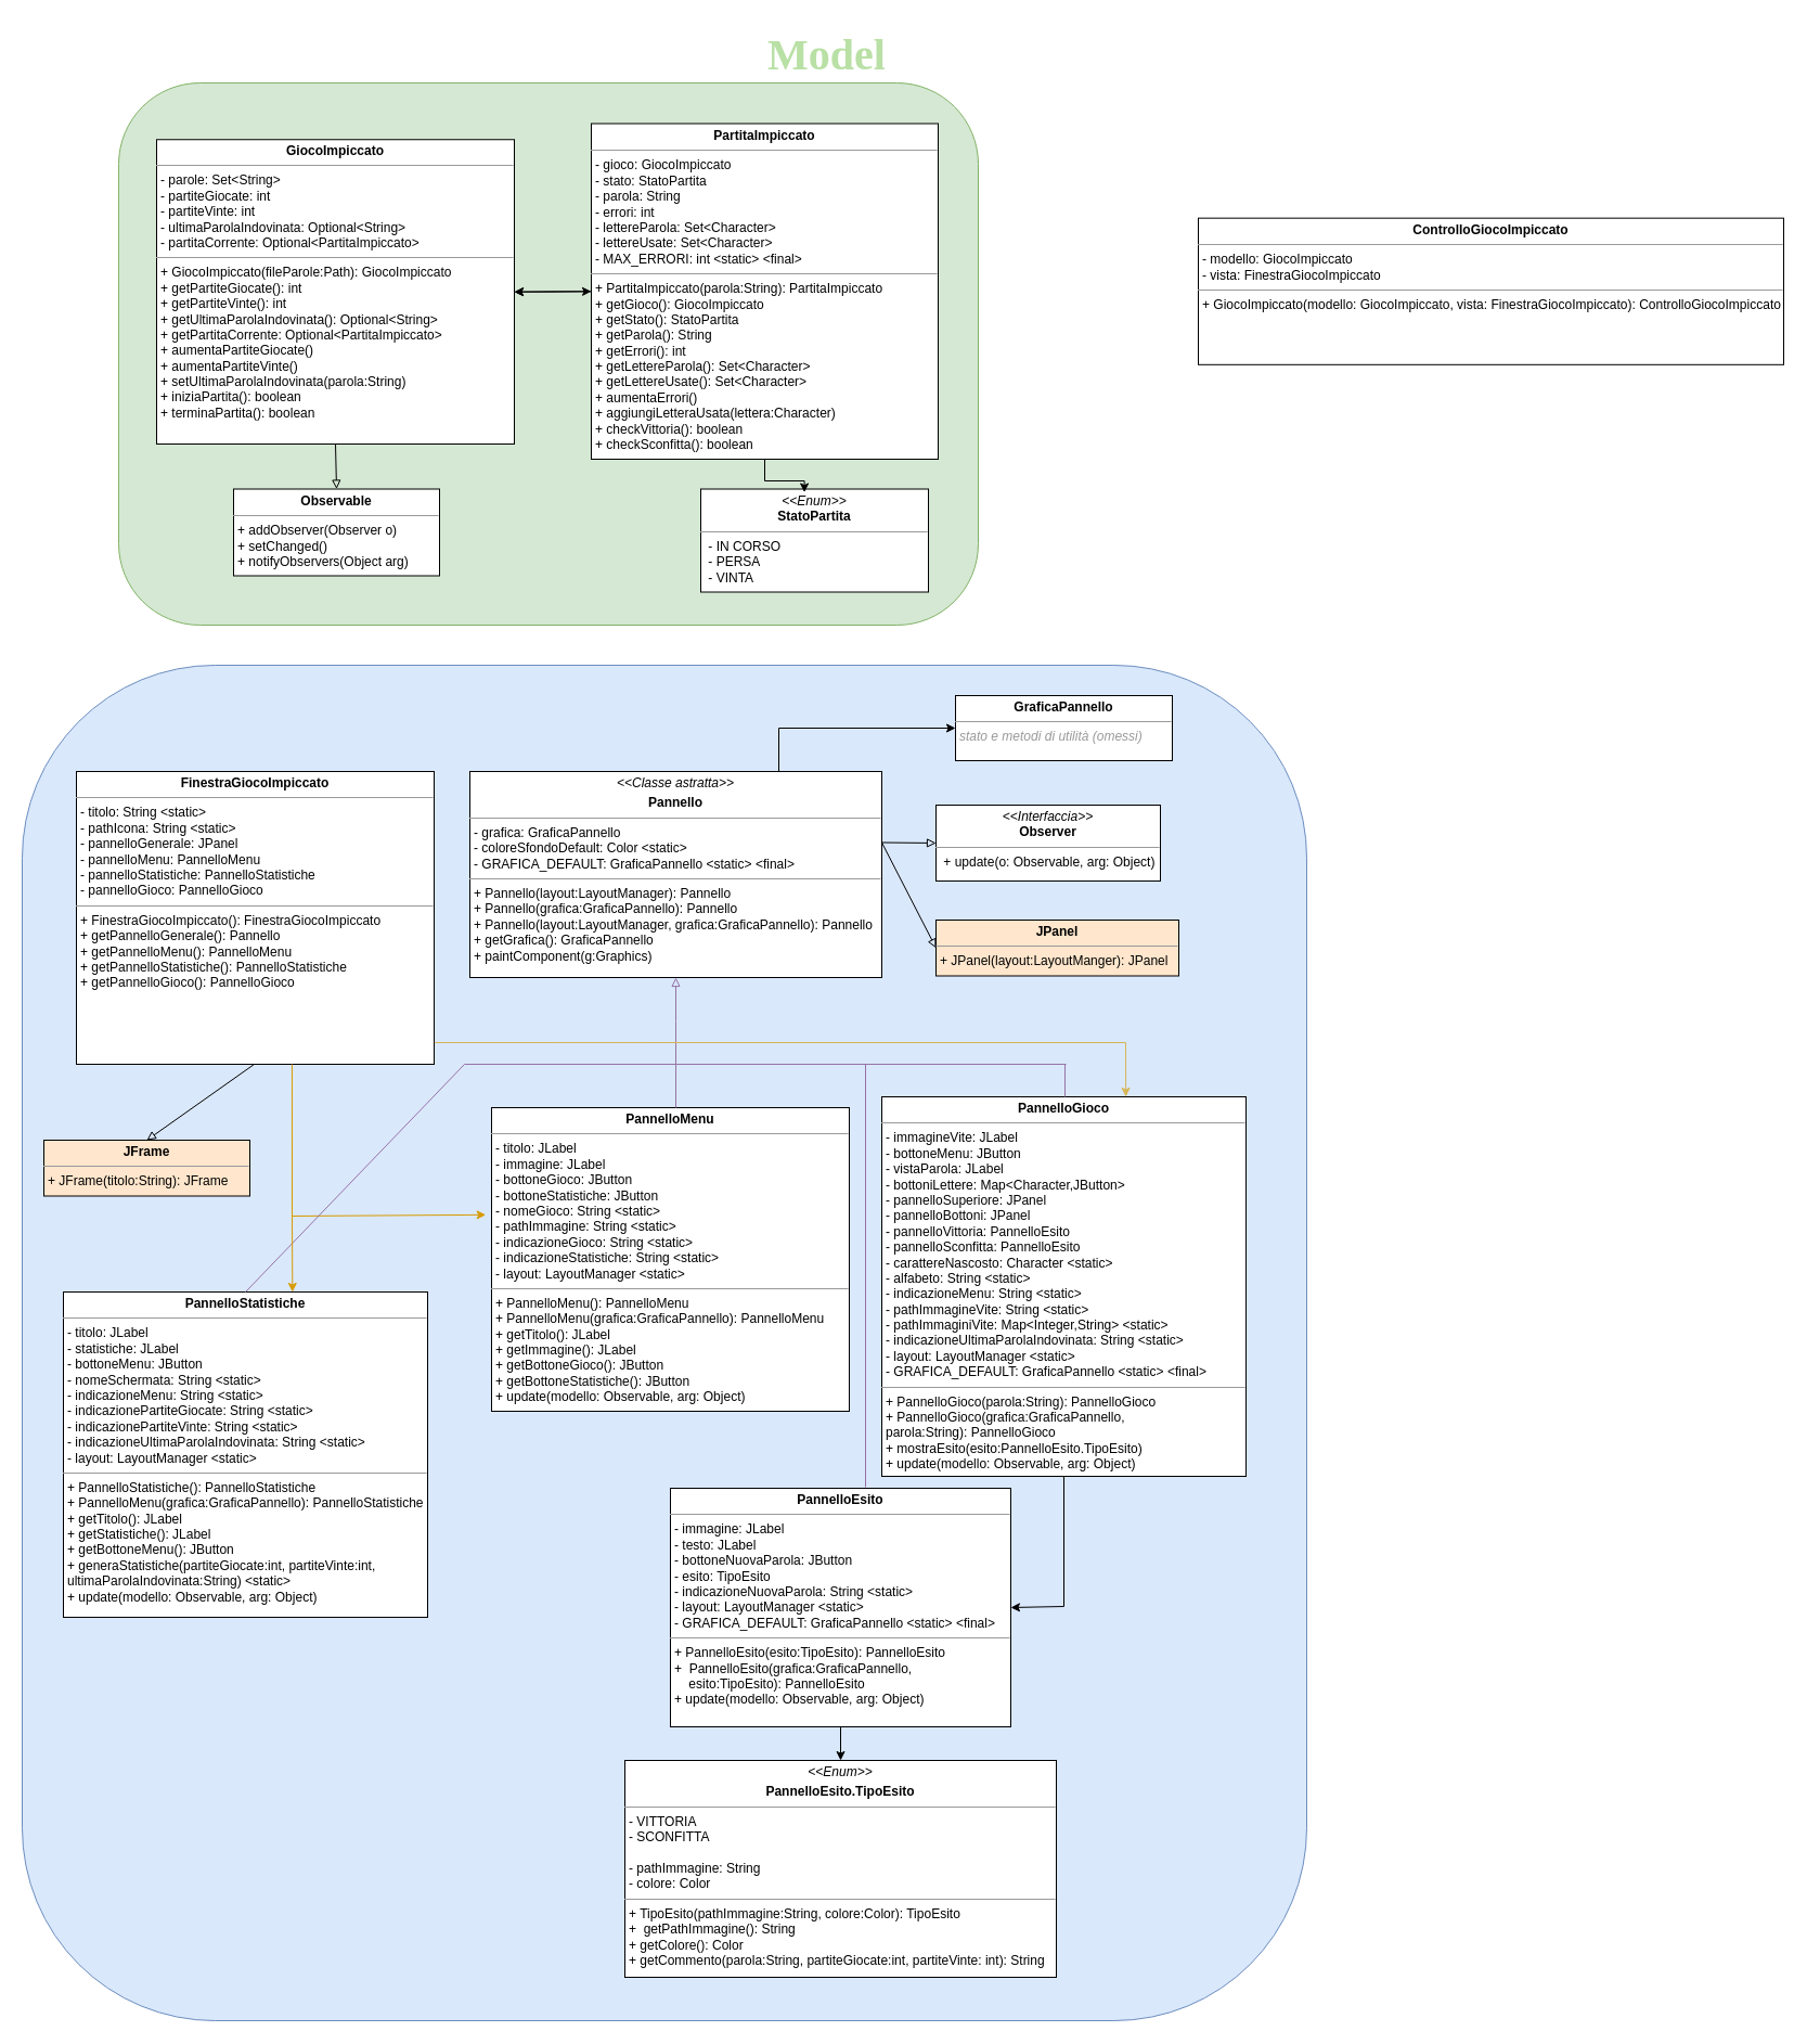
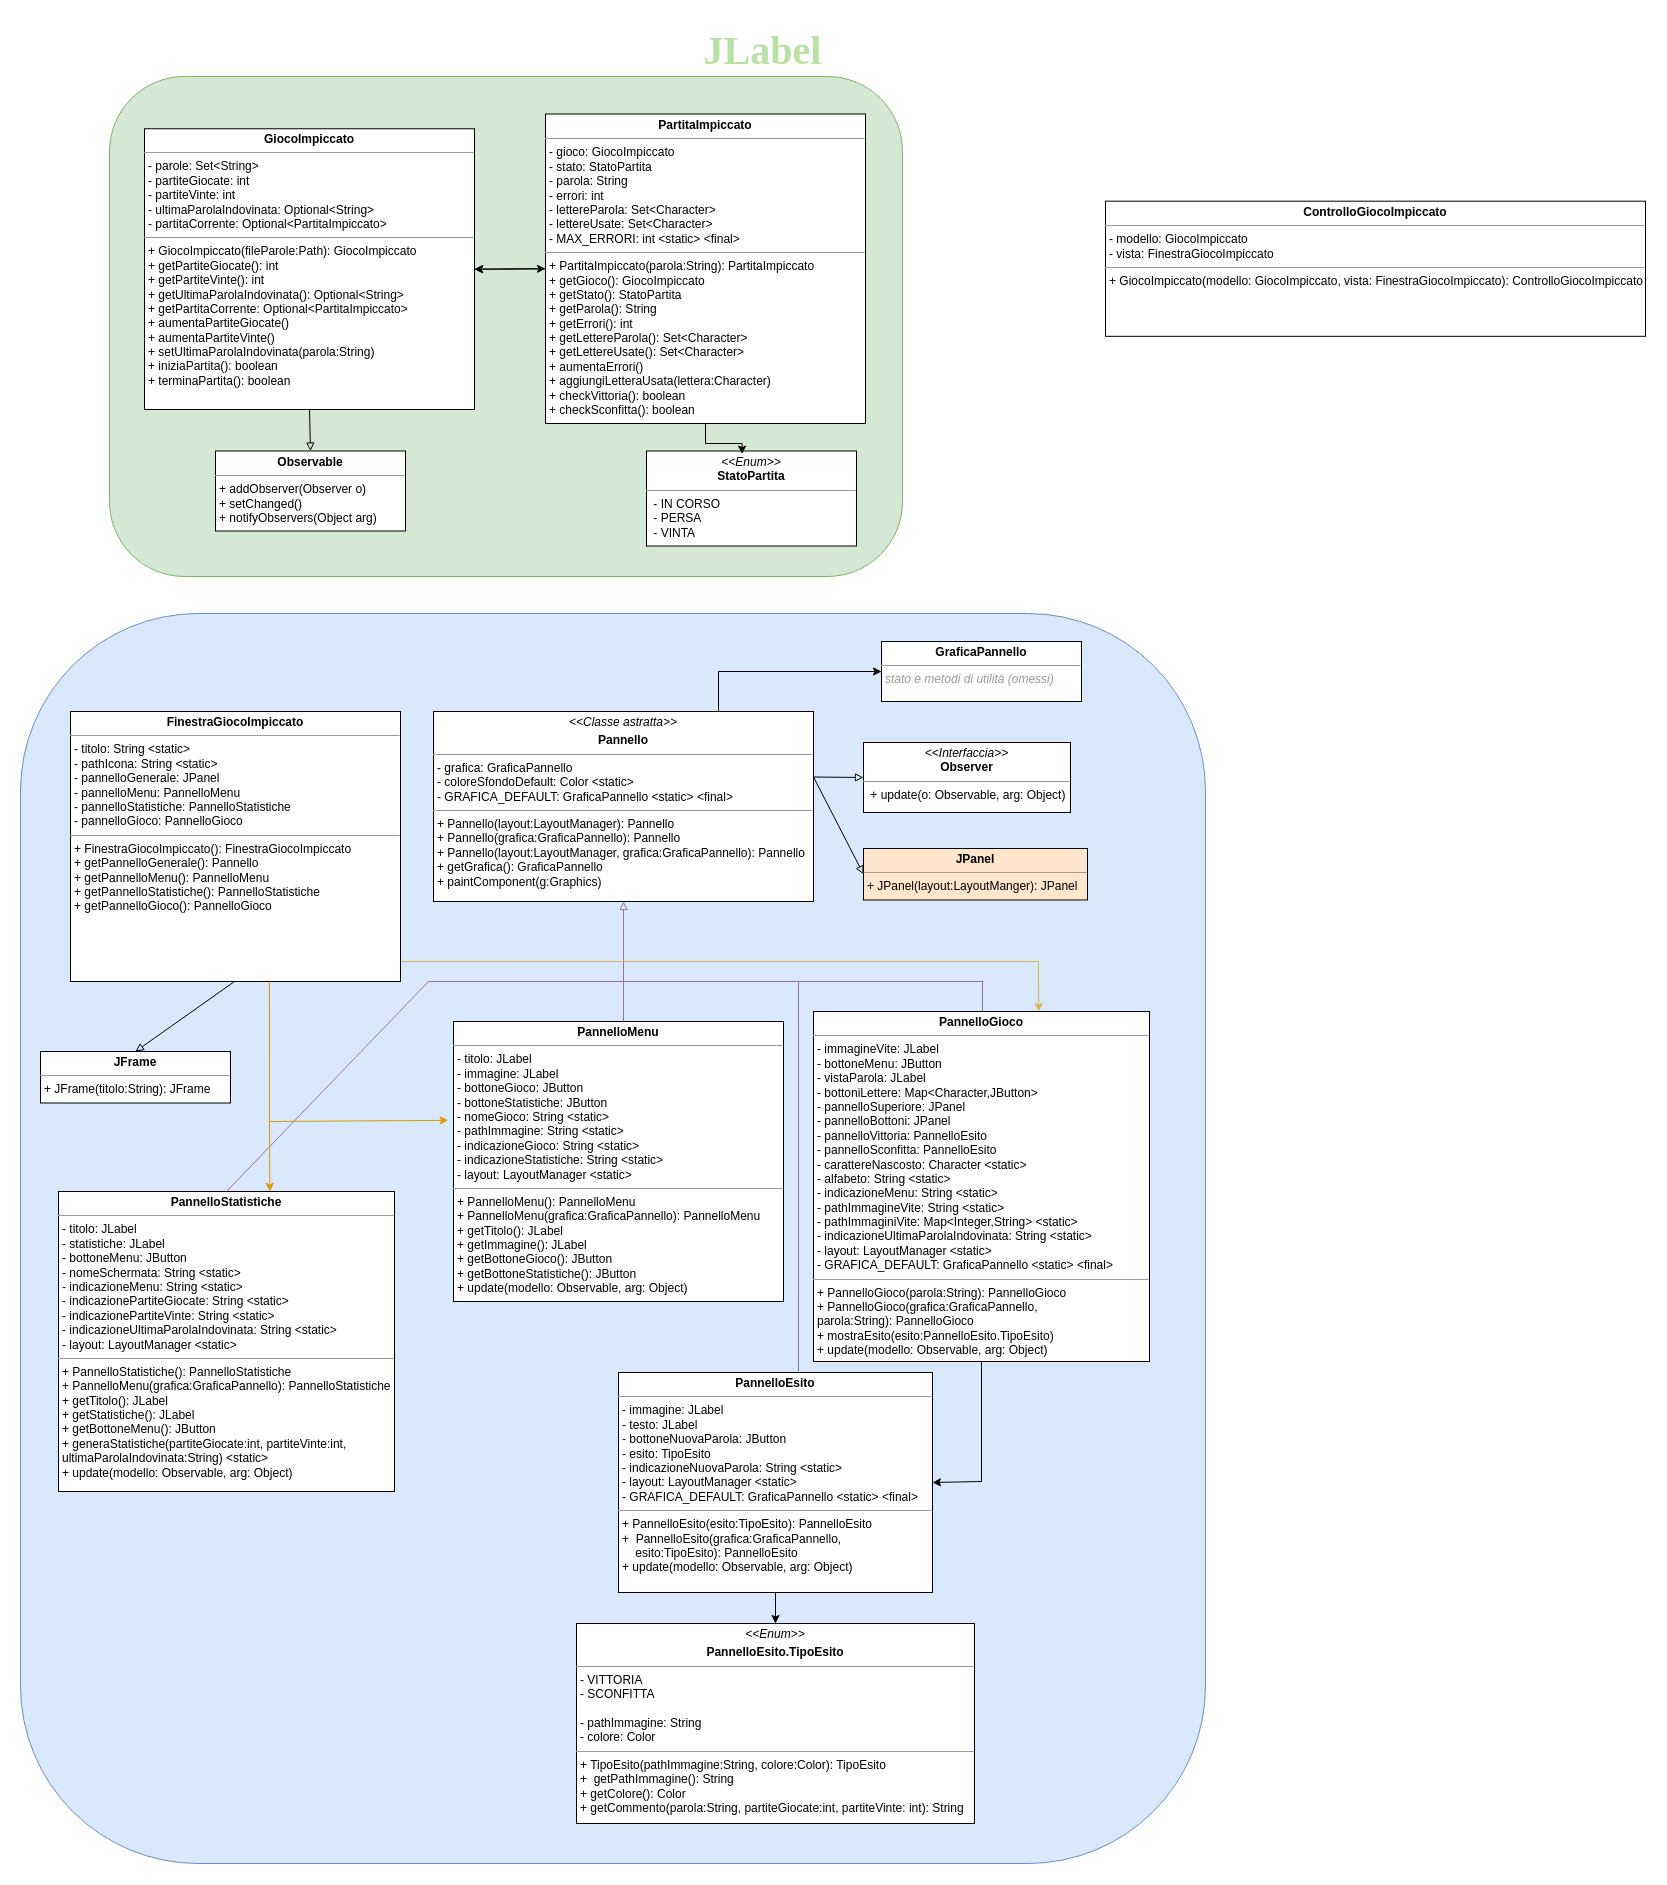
- <mxCell id="10" value="&lt;font face=&quot;Verdana&quot; style=&quot;font-size: 40px;&quot;&gt;&lt;b style=&quot;font-size: 40px;&quot;&gt;Model&lt;/b&gt;&lt;/font&gt;" style="text;html=1;align=center;verticalAlign=middle;resizable=0;points=[];autosize=1;strokeColor=none;fillColor=none;fontSize=40;fontColor=#B9E0A5;" parent="1" vertex="1"><mxGeometry x="682" y="20" width="160" height="60" as="geometry" /></mxCell>
+ <mxCell id="10" value="&lt;font face=&quot;Verdana&quot; style=&quot;font-size: 40px;&quot;&gt;&lt;b style=&quot;font-size: 40px;&quot;&gt;JLabel&lt;/b&gt;&lt;/font&gt;" style="text;html=1;align=center;verticalAlign=middle;resizable=0;points=[];autosize=1;strokeColor=none;fillColor=none;fontSize=40;fontColor=#B9E0A5;" parent="1" vertex="1"><mxGeometry x="682" y="20" width="160" height="60" as="geometry" /></mxCell>
- <mxCell id="14" value="&lt;p style=&quot;margin:0px;margin-top:4px;text-align:center;&quot;&gt;&lt;b style=&quot;background-color: initial;&quot;&gt;JFrame&lt;/b&gt;&lt;/p&gt;&lt;hr size=&quot;1&quot;&gt;&lt;p style=&quot;margin:0px;margin-left:4px;&quot;&gt;+ JFrame(titolo:String): JFrame&lt;/p&gt;" style="verticalAlign=top;align=left;overflow=fill;fontSize=12;fontFamily=Helvetica;html=1;rounded=0;shadow=0;comic=0;labelBackgroundColor=none;strokeWidth=1;fillColor=#ffe6cc;" parent="1" vertex="1"><mxGeometry x="40" y="1051" width="190" height="51.5" as="geometry" /></mxCell>
+ <mxCell id="14" value="&lt;p style=&quot;margin:0px;margin-top:4px;text-align:center;&quot;&gt;&lt;b style=&quot;background-color: initial;&quot;&gt;JFrame&lt;/b&gt;&lt;/p&gt;&lt;hr size=&quot;1&quot;&gt;&lt;p style=&quot;margin:0px;margin-left:4px;&quot;&gt;+ JFrame(titolo:String): JFrame&lt;/p&gt;" style="verticalAlign=top;align=left;overflow=fill;fontSize=12;fontFamily=Helvetica;html=1;rounded=0;shadow=0;comic=0;labelBackgroundColor=none;strokeWidth=1" parent="1" vertex="1"><mxGeometry x="40" y="1051" width="190" height="51.5" as="geometry" /></mxCell>
